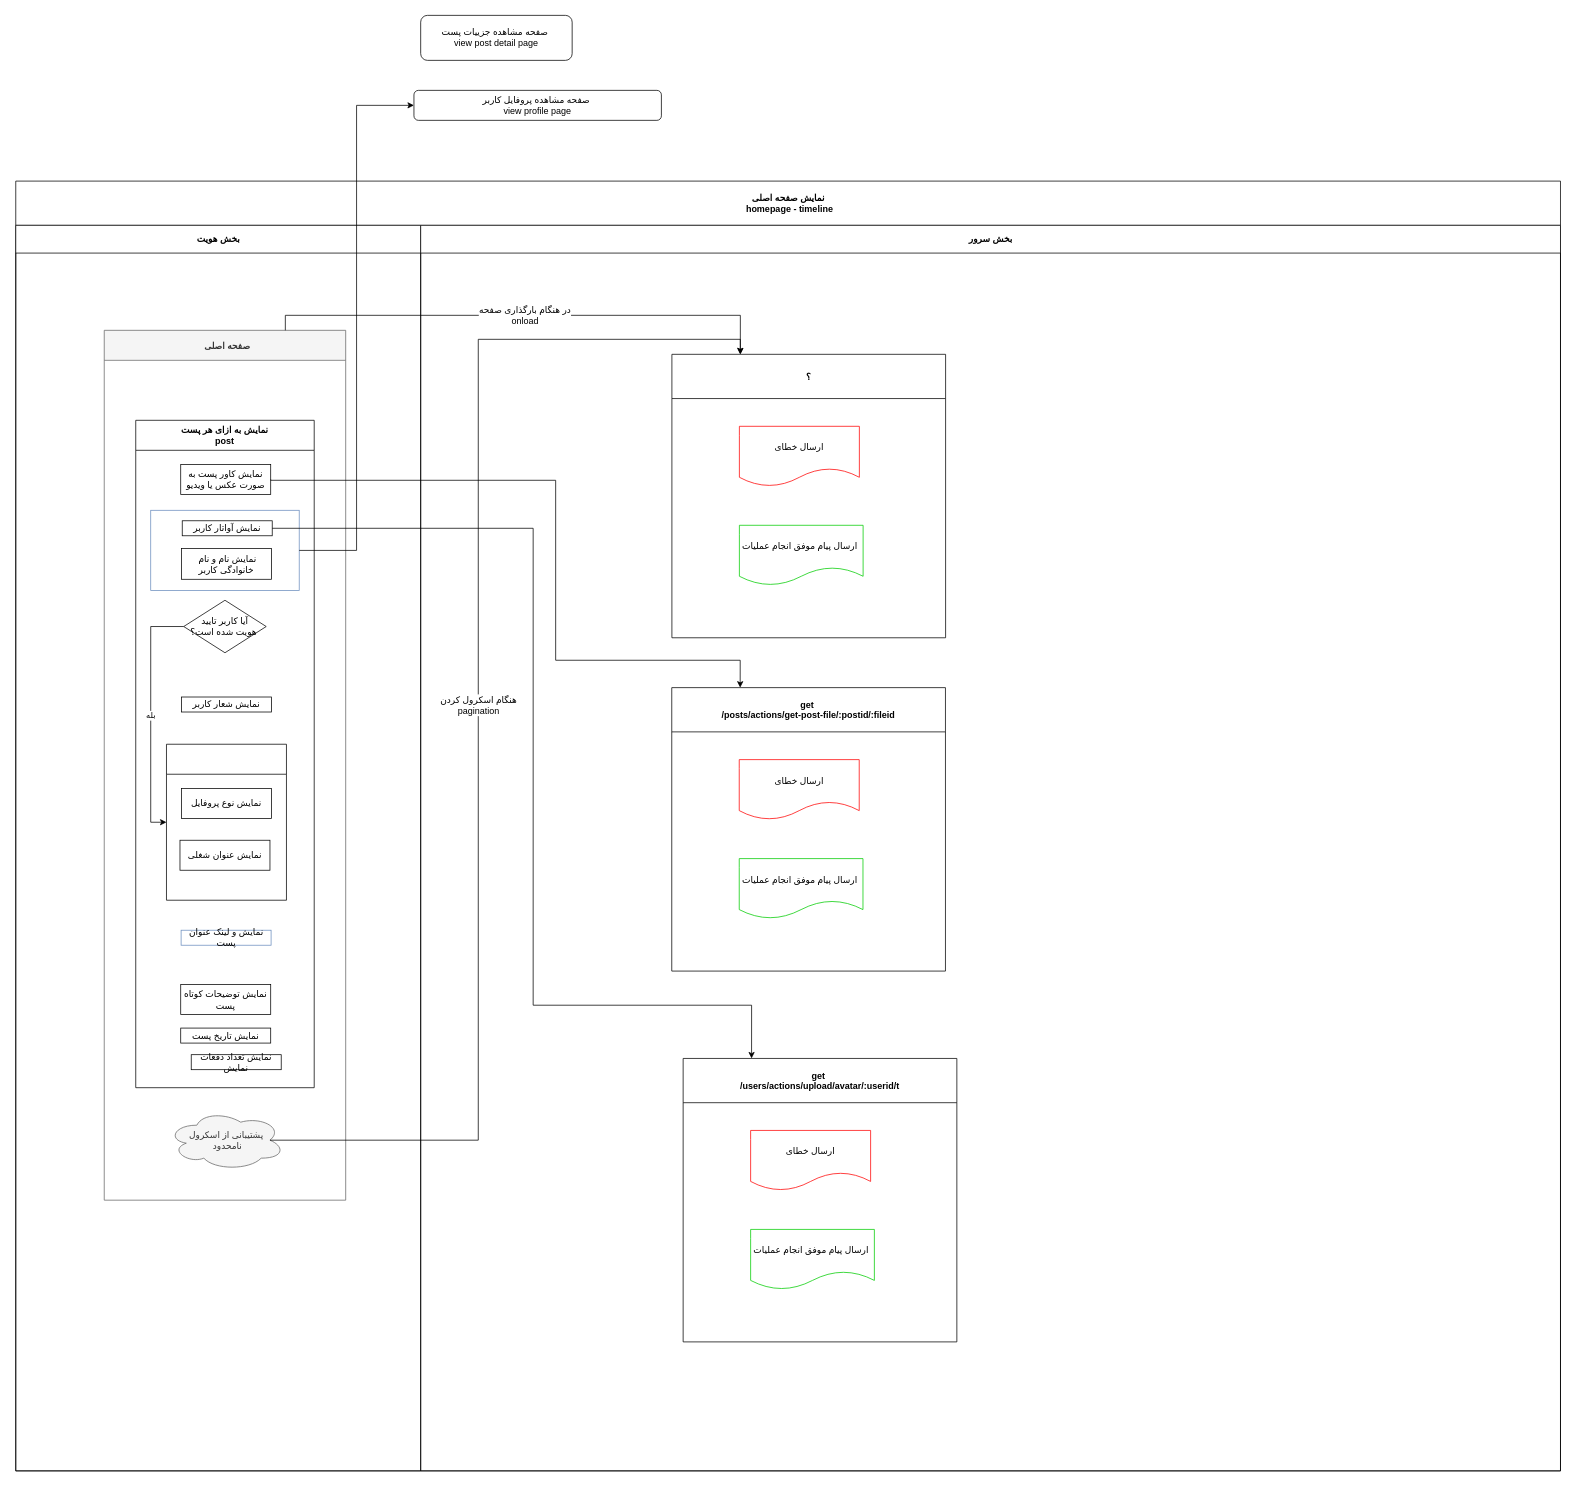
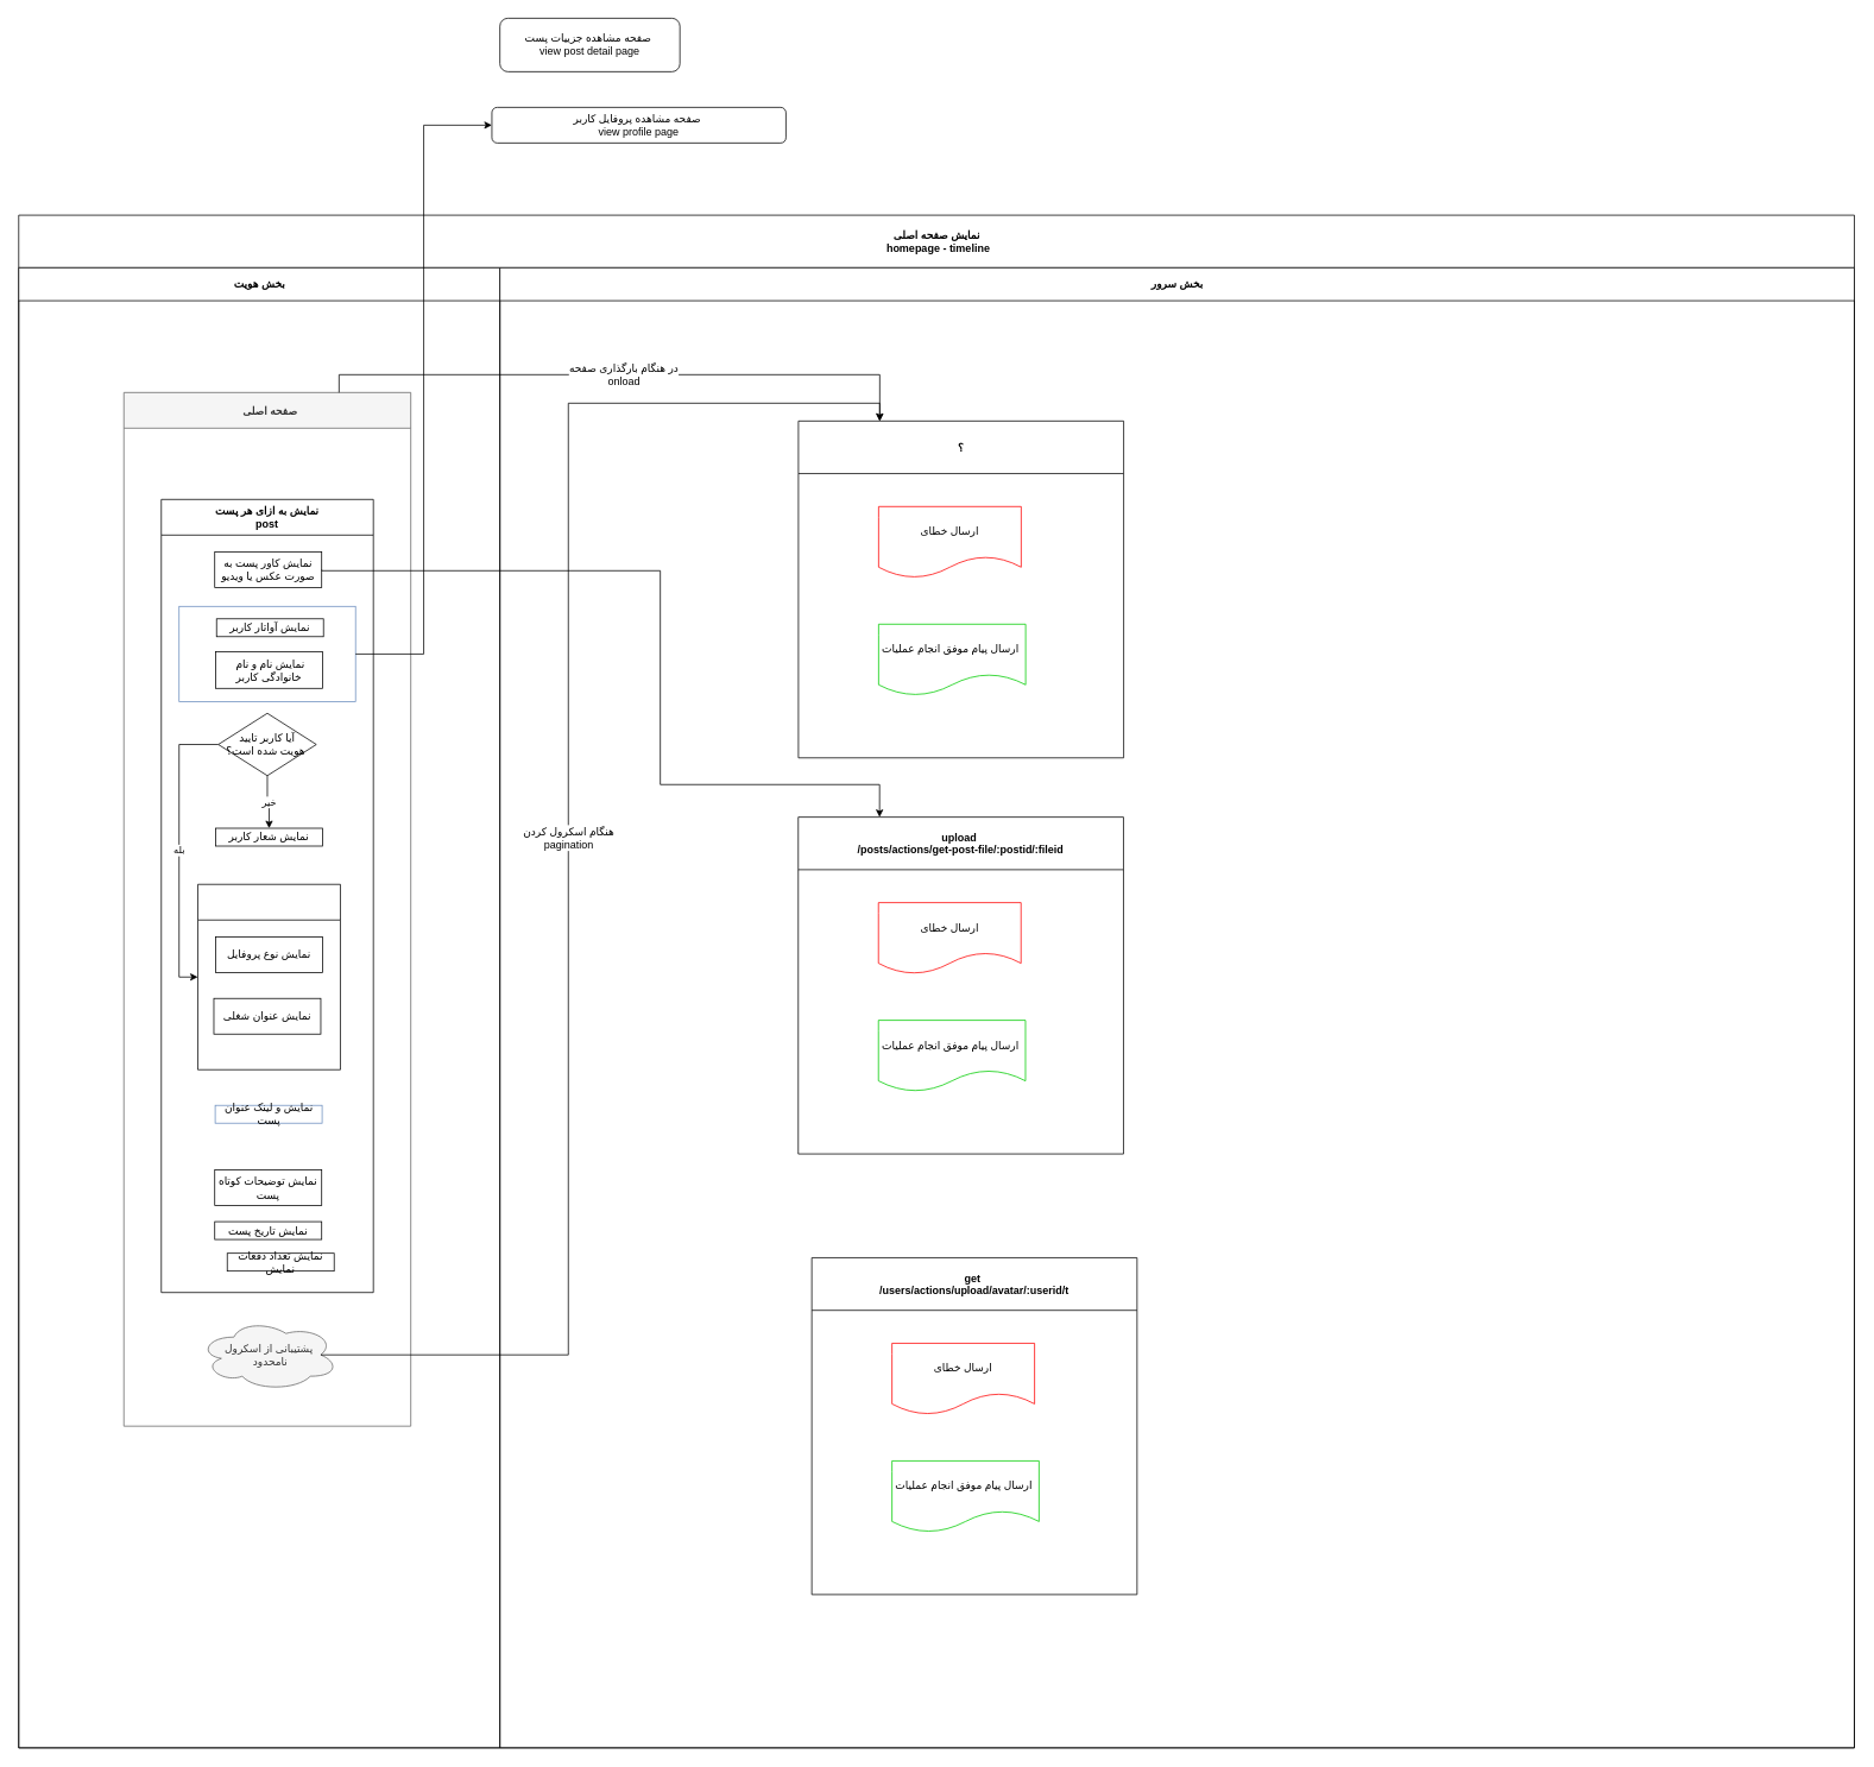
+ <mxCell id="13" value="خیر" style="edgeStyle=orthogonalEdgeStyle;rounded=0;orthogonalLoop=1;jettySize=auto;html=1;exitX=0.5;exitY=1;exitDx=0;exitDy=0;entryX=0.5;entryY=0;entryDx=0;entryDy=0;" edge="1" parent="5" source="15" target="10"><mxGeometry relative="1" as="geometry" /></mxCell>
- <mxCell id="59" value="get &#10;/posts/actions/get-post-file/:postid/:fileid" style="swimlane;startSize=59;" vertex="1" parent="22"><mxGeometry x="334.807" y="616.5" width="365" height="378" as="geometry" /></mxCell>
+ <mxCell id="59" value="upload &#10;/posts/actions/get-post-file/:postid/:fileid" style="swimlane;startSize=59;" vertex="1" parent="22"><mxGeometry x="334.807" y="616.5" width="365" height="378" as="geometry" /></mxCell>
- <mxCell id="86" style="edgeStyle=orthogonalEdgeStyle;rounded=0;orthogonalLoop=1;jettySize=auto;html=1;entryX=0.25;entryY=0;entryDx=0;entryDy=0;exitX=1;exitY=0.5;exitDx=0;exitDy=0;" edge="1" parent="2" source="8" target="41"><mxGeometry relative="1" as="geometry"><mxPoint x="480" y="463" as="sourcePoint" /><Array as="points"><mxPoint x="690" y="463" /><mxPoint x="690" y="1099" /><mxPoint x="981" y="1099" /></Array></mxGeometry></mxCell>
